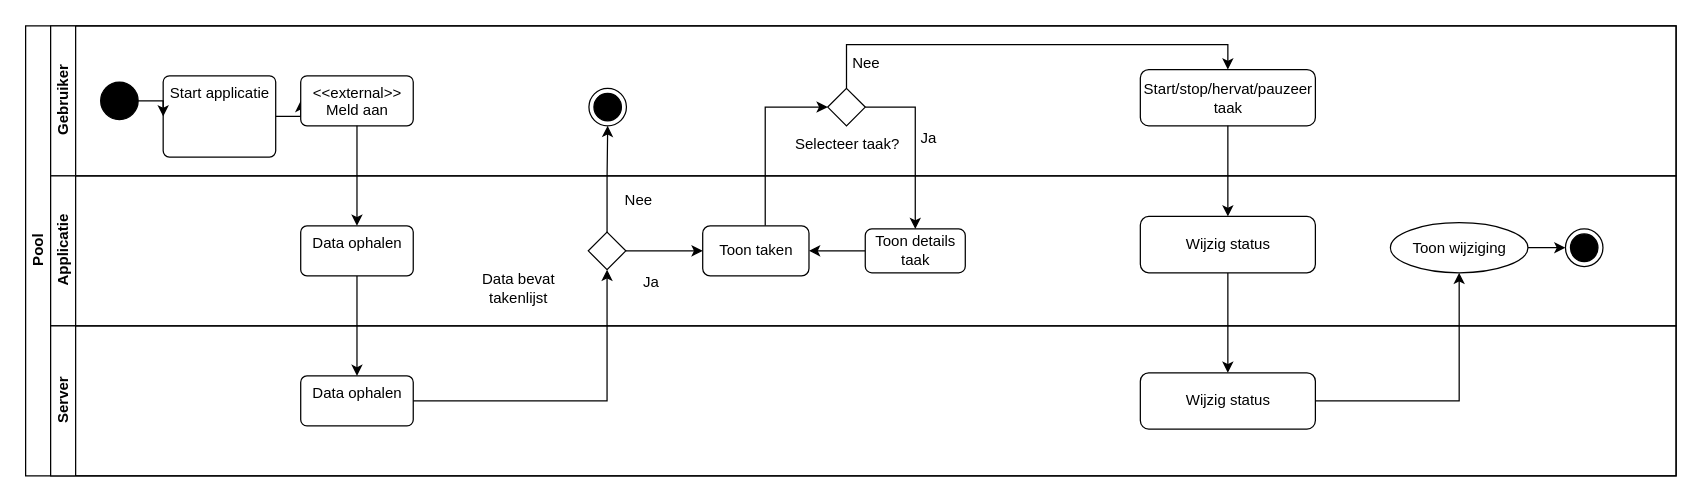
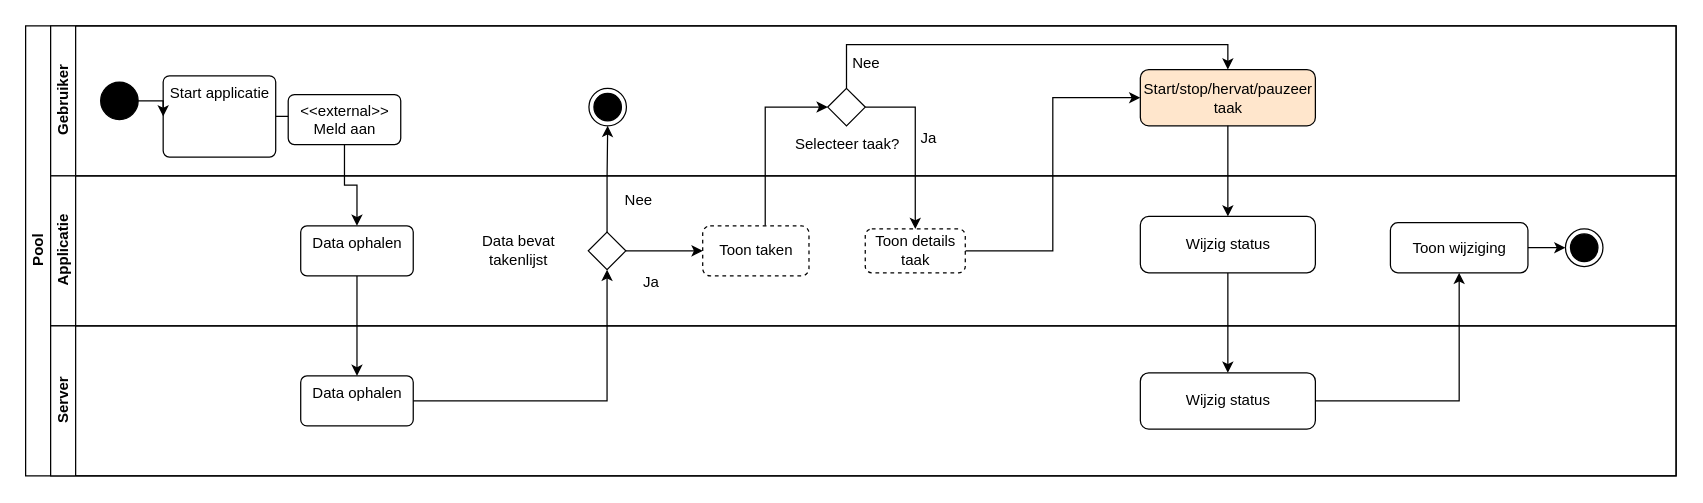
- <mxCell id="10" value="Start/stop/hervat/pauzeer taak" style="rounded=1;whiteSpace=wrap;html=1;" parent="3" vertex="1"><mxGeometry x="871.5" y="35" width="140" height="45" as="geometry" /></mxCell>
+ <mxCell id="10" value="Start/stop/hervat/pauzeer taak" style="rounded=1;whiteSpace=wrap;html=1;fillColor=#ffe6cc;" parent="3" vertex="1"><mxGeometry x="871.5" y="35" width="140" height="45" as="geometry" /></mxCell>
- <mxCell id="8" value="&amp;lt;&amp;lt;external&amp;gt;&amp;gt;&lt;br style=&quot;border-color: var(--border-color);&quot;&gt;Meld aan" style="html=1;align=center;verticalAlign=top;rounded=1;absoluteArcSize=1;arcSize=10;dashed=0;fillColor=rgb(255, 255, 255);" parent="3" vertex="1"><mxGeometry x="200" y="40" width="90" height="40" as="geometry" /></mxCell>
+ <mxCell id="8" value="&amp;lt;&amp;lt;external&amp;gt;&amp;gt;&lt;br style=&quot;border-color: var(--border-color);&quot;&gt;Meld aan" style="html=1;align=center;verticalAlign=top;rounded=1;absoluteArcSize=1;arcSize=10;dashed=0;fillColor=rgb(255, 255, 255);" parent="3" vertex="1"><mxGeometry x="190" y="55" width="90" height="40" as="geometry" /></mxCell>
- <mxCell id="29" value="Toon wijziging" style="ellipse;whiteSpace=wrap;html=1;fillColor=rgb(255, 255, 255);" parent="23" vertex="1"><mxGeometry x="1071.5" y="37.5" width="110" height="40" as="geometry" /></mxCell>
+ <mxCell id="29" value="Toon wijziging" style="whiteSpace=wrap;html=1;fillColor=rgb(255, 255, 255);rounded=1;" parent="23" vertex="1"><mxGeometry x="1071.5" y="37.5" width="110" height="40" as="geometry" /></mxCell>
- <mxCell id="26" value="Toon taken" style="rounded=1;whiteSpace=wrap;html=1;fillColor=rgb(255, 255, 255);" parent="23" vertex="1"><mxGeometry x="521.5" y="40" width="85" height="40" as="geometry" /></mxCell>
+ <mxCell id="26" value="Toon taken" style="rounded=1;whiteSpace=wrap;html=1;fillColor=rgb(255, 255, 255);dashed=1;" parent="23" vertex="1"><mxGeometry x="521.5" y="40" width="85" height="40" as="geometry" /></mxCell>
- <mxCell id="22" style="edgeStyle=orthogonalEdgeStyle;rounded=0;orthogonalLoop=1;jettySize=auto;html=1;" parent="2" source="27" target="26" edge="1"><mxGeometry relative="1" as="geometry" /></mxCell>
+ <mxCell id="22" style="edgeStyle=orthogonalEdgeStyle;rounded=0;orthogonalLoop=1;jettySize=auto;html=1;entryX=0;entryY=0.5;entryDx=0;entryDy=0;" parent="2" source="27" target="10" edge="1"><mxGeometry relative="1" as="geometry" /></mxCell>
- <mxCell id="27" value="Toon details taak" style="whiteSpace=wrap;html=1;fillColor=rgb(255, 255, 255);rounded=1;" parent="23" vertex="1"><mxGeometry x="651.5" y="42.5" width="80" height="35" as="geometry" /></mxCell>
+ <mxCell id="27" value="Toon details taak" style="whiteSpace=wrap;html=1;fillColor=rgb(255, 255, 255);rounded=1;dashed=1;" parent="23" vertex="1"><mxGeometry x="651.5" y="42.5" width="80" height="35" as="geometry" /></mxCell>
- <mxCell id="33" value="Data bevat&lt;br&gt;takenlijst" style="text;html=1;align=center;verticalAlign=middle;resizable=0;points=[];autosize=1;strokeColor=none;fillColor=none;" parent="23" vertex="1"><mxGeometry x="334" y="70" width="80" height="40" as="geometry" /></mxCell>
+ <mxCell id="33" value="Data bevat&lt;br&gt;takenlijst" style="text;html=1;align=center;verticalAlign=middle;resizable=0;points=[];autosize=1;strokeColor=none;fillColor=none;" parent="23" vertex="1"><mxGeometry x="334" y="40" width="80" height="40" as="geometry" /></mxCell>
